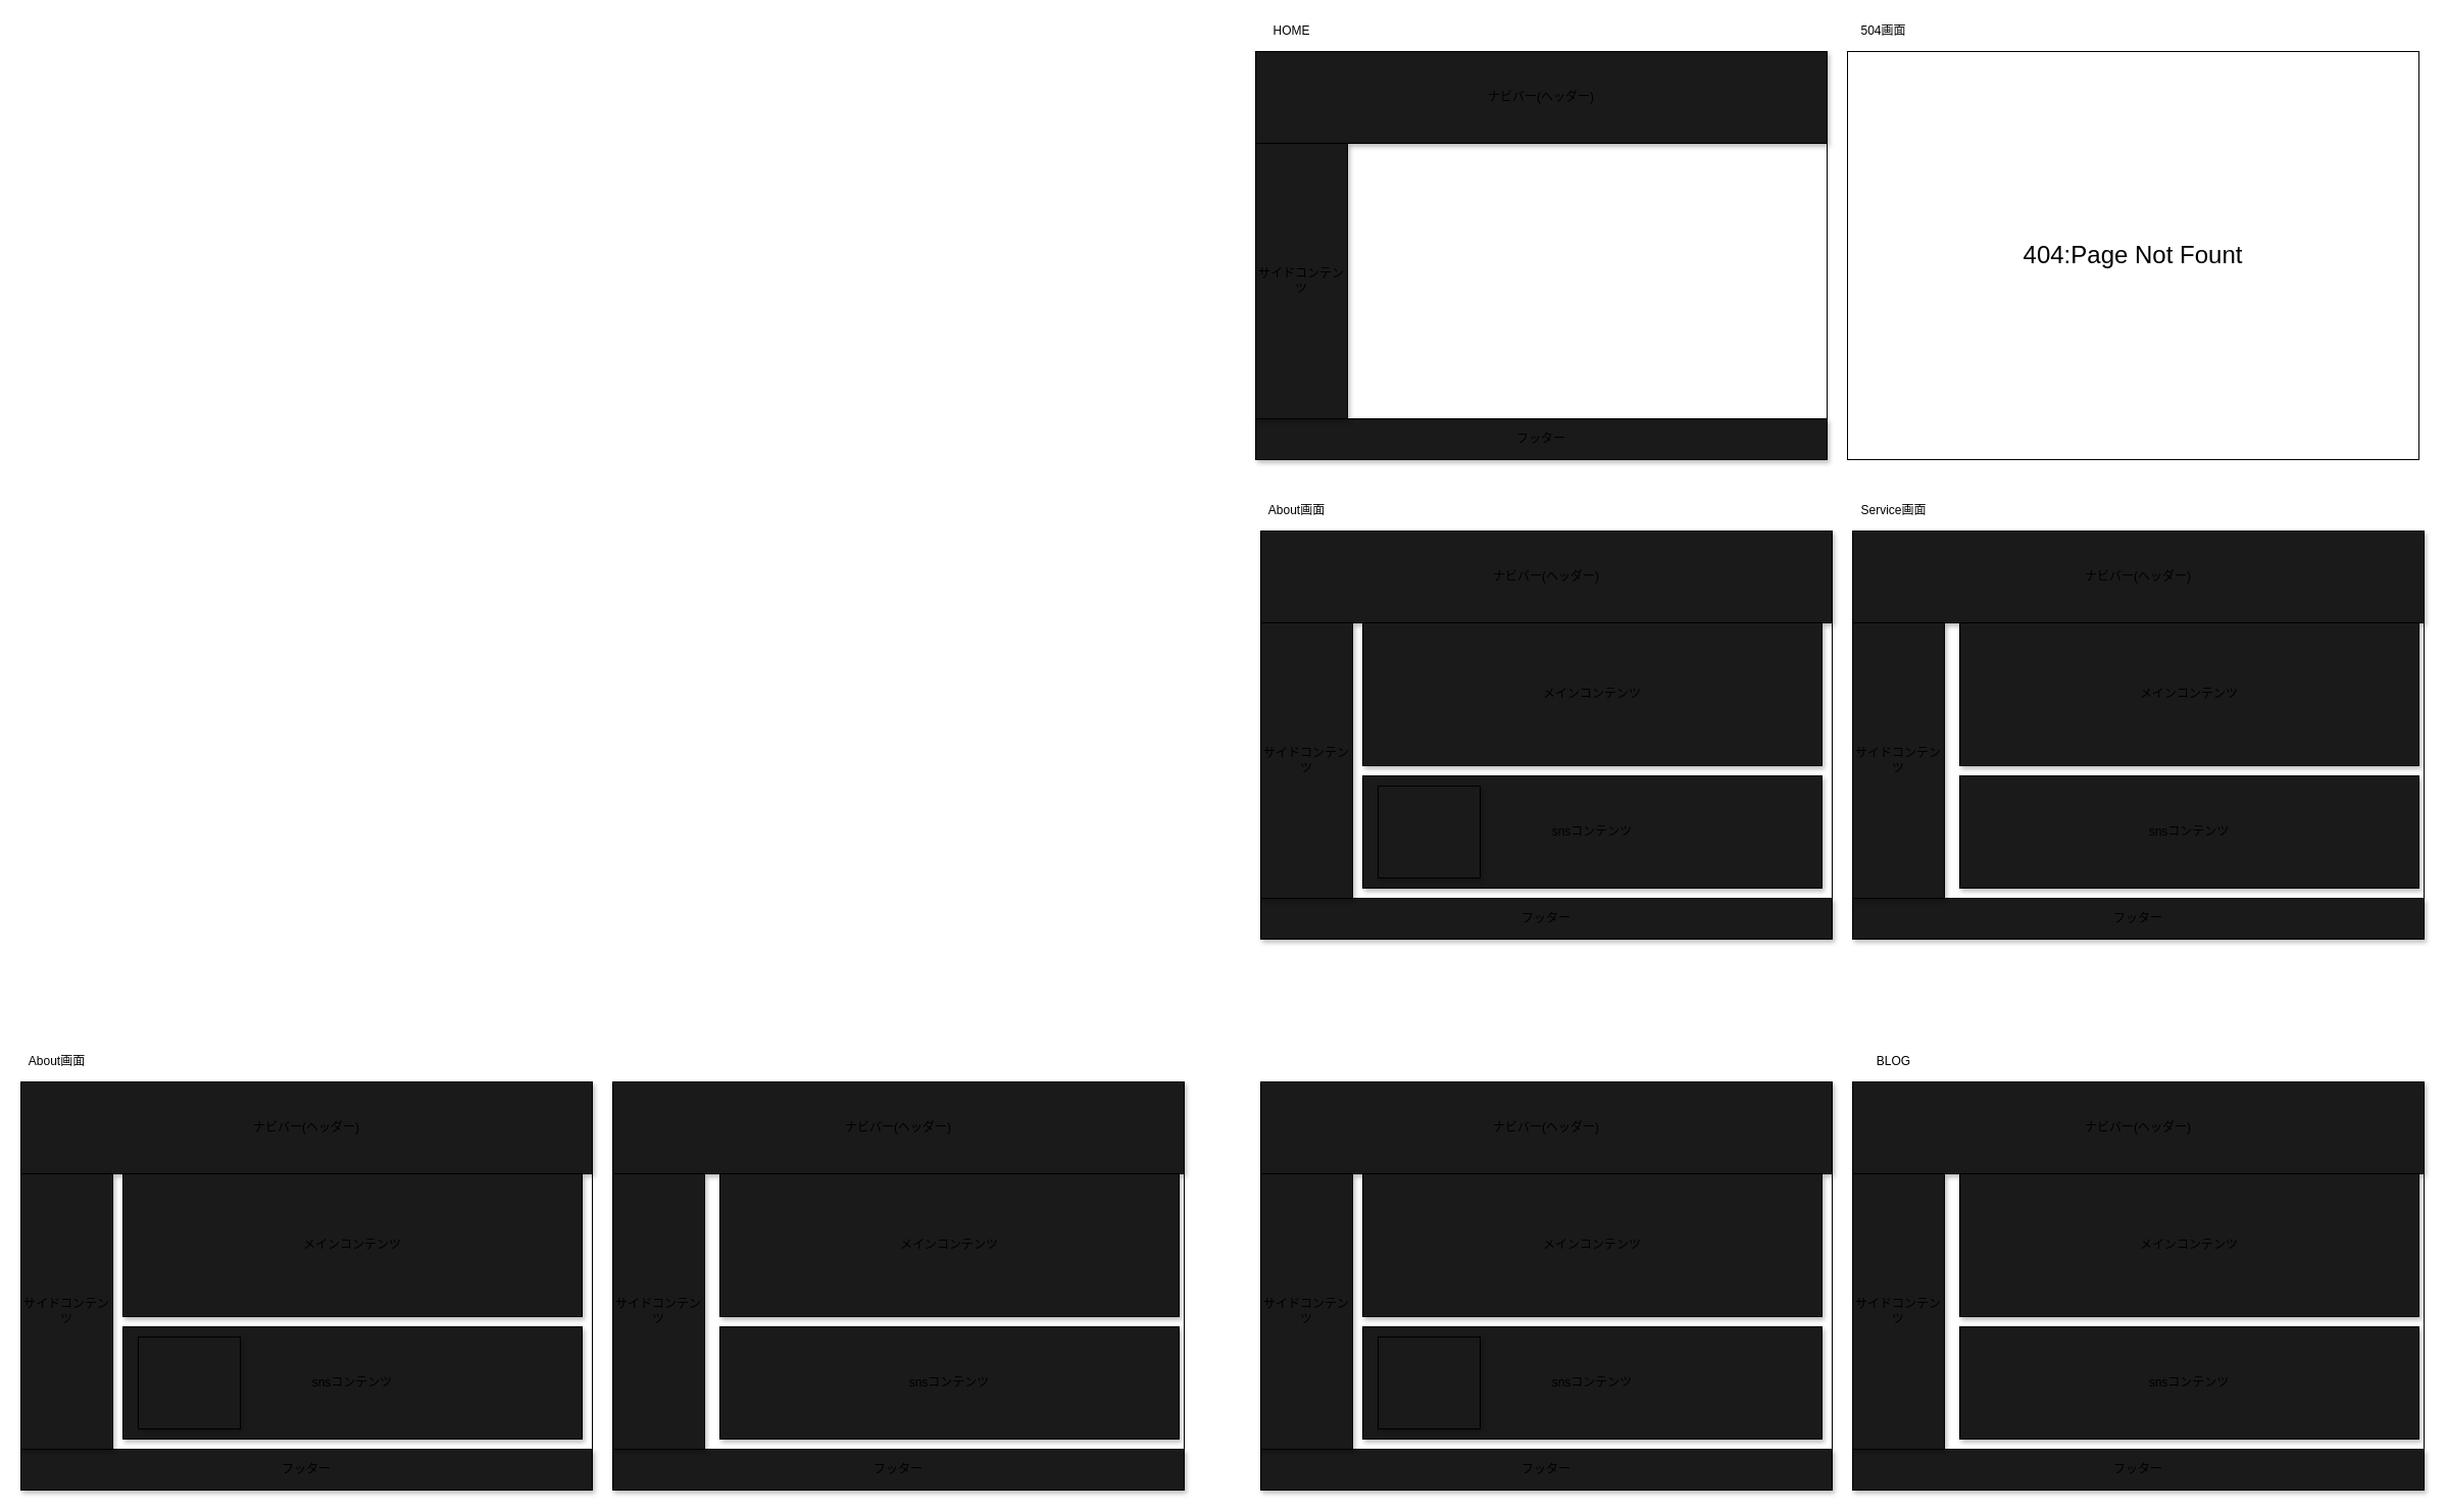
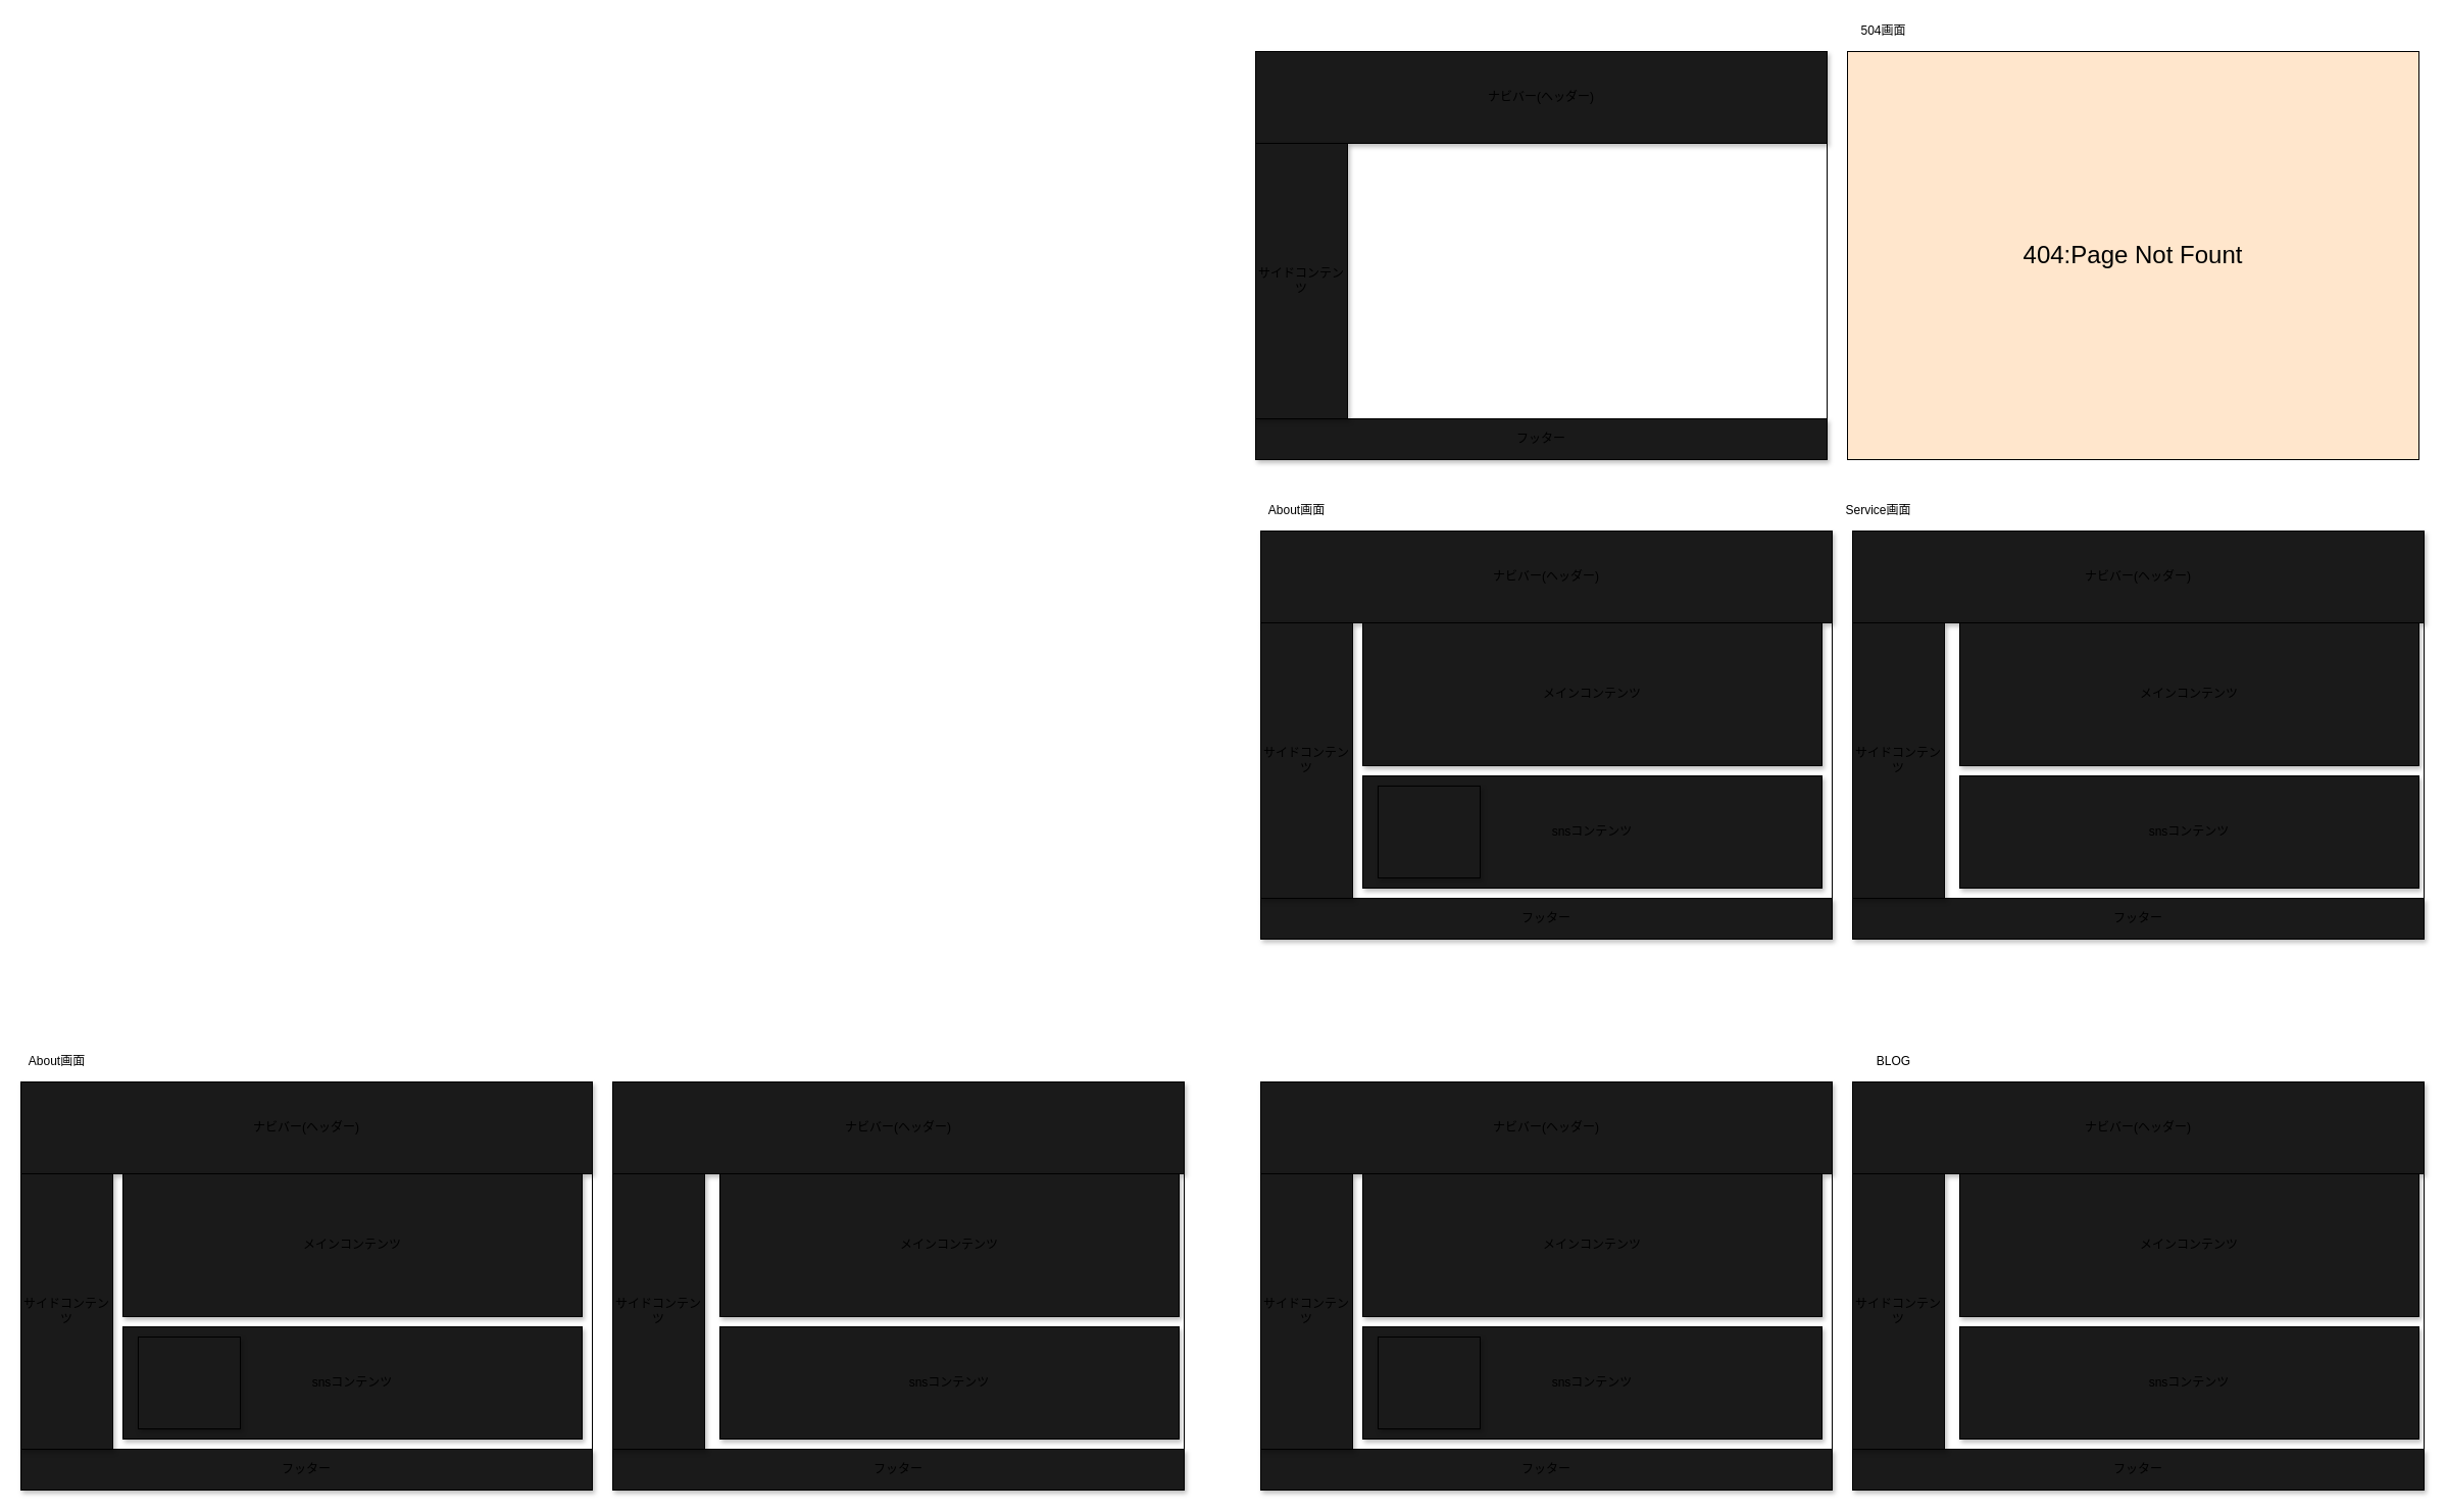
- <mxCell id="6" value="HOME" style="text;html=1;resizable=0;autosize=1;align=center;verticalAlign=middle;points=[];fillColor=none;strokeColor=none;rounded=0;shadow=1;" parent="1" vertex="1"><mxGeometry x="1240" y="20" width="50" height="20" as="geometry" /></mxCell>
- <mxCell id="2" value="&lt;span style=&quot;font-size: 24px&quot;&gt;404:Page Not Fount&lt;/span&gt;" style="whiteSpace=wrap;html=1;aspect=fixed;rotation=0;" parent="1" vertex="1"><mxGeometry x="1810" y="50" width="560" height="400" as="geometry" /></mxCell>
+ <mxCell id="2" value="&lt;span style=&quot;font-size: 24px&quot;&gt;404:Page Not Fount&lt;/span&gt;" style="whiteSpace=wrap;html=1;aspect=fixed;rotation=0;fillColor=#ffe6cc;" parent="1" vertex="1"><mxGeometry x="1810" y="50" width="560" height="400" as="geometry" /></mxCell>
- <mxCell id="9" value="Service画面" style="text;html=1;resizable=0;autosize=1;align=center;verticalAlign=middle;points=[];fillColor=none;strokeColor=none;rounded=0;shadow=1;" parent="1" vertex="1"><mxGeometry x="1815" y="490" width="80" height="20" as="geometry" /></mxCell>
+ <mxCell id="9" value="Service画面" style="text;html=1;resizable=0;autosize=1;align=center;verticalAlign=middle;points=[];fillColor=none;strokeColor=none;rounded=0;shadow=1;" parent="1" vertex="1"><mxGeometry x="1800" y="490" width="80" height="20" as="geometry" /></mxCell>
